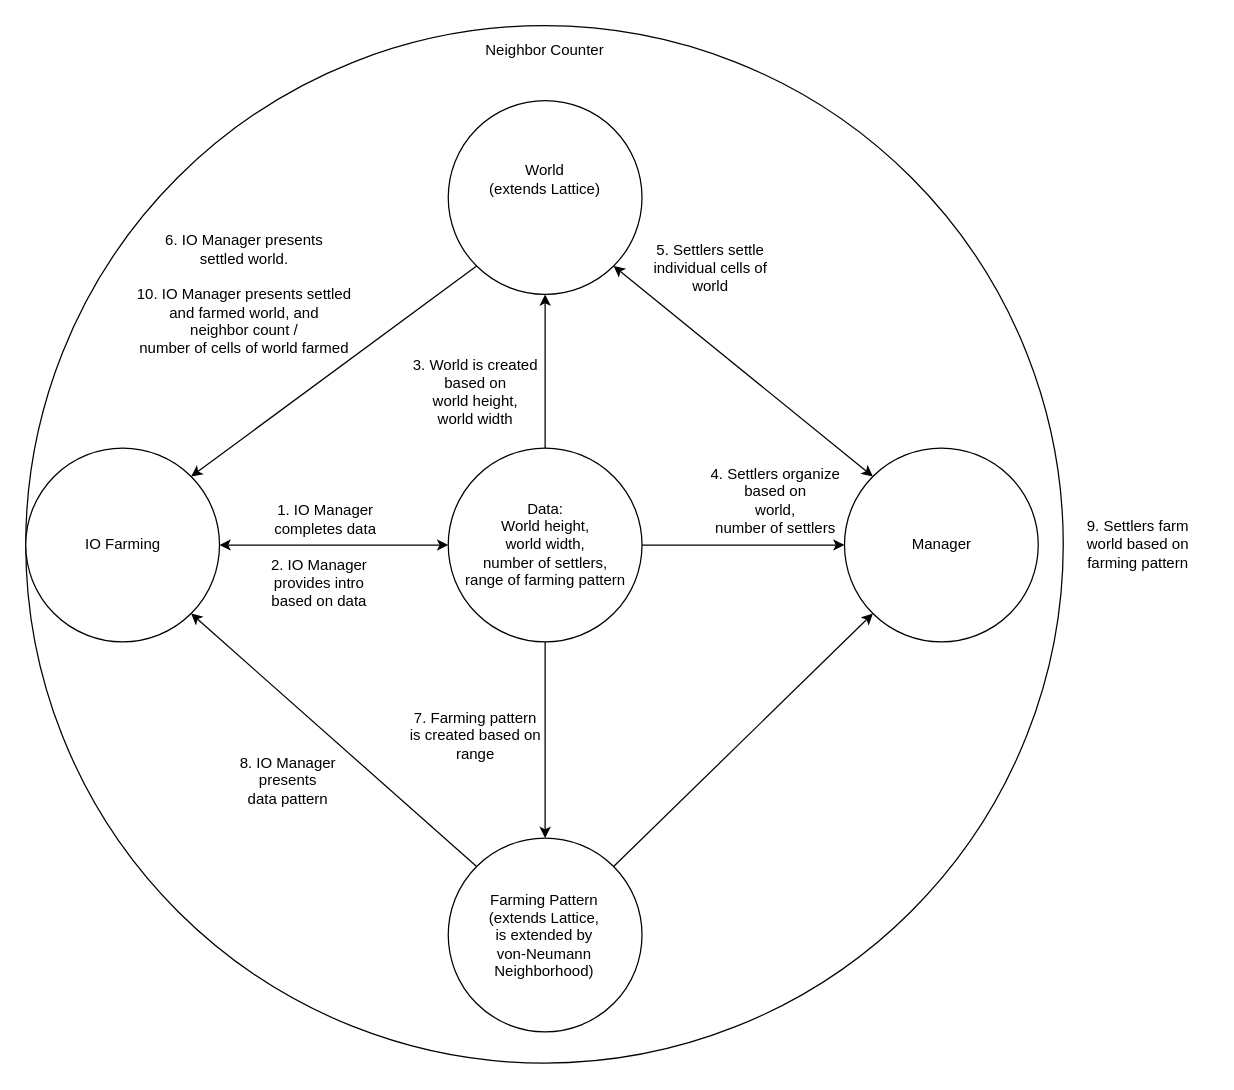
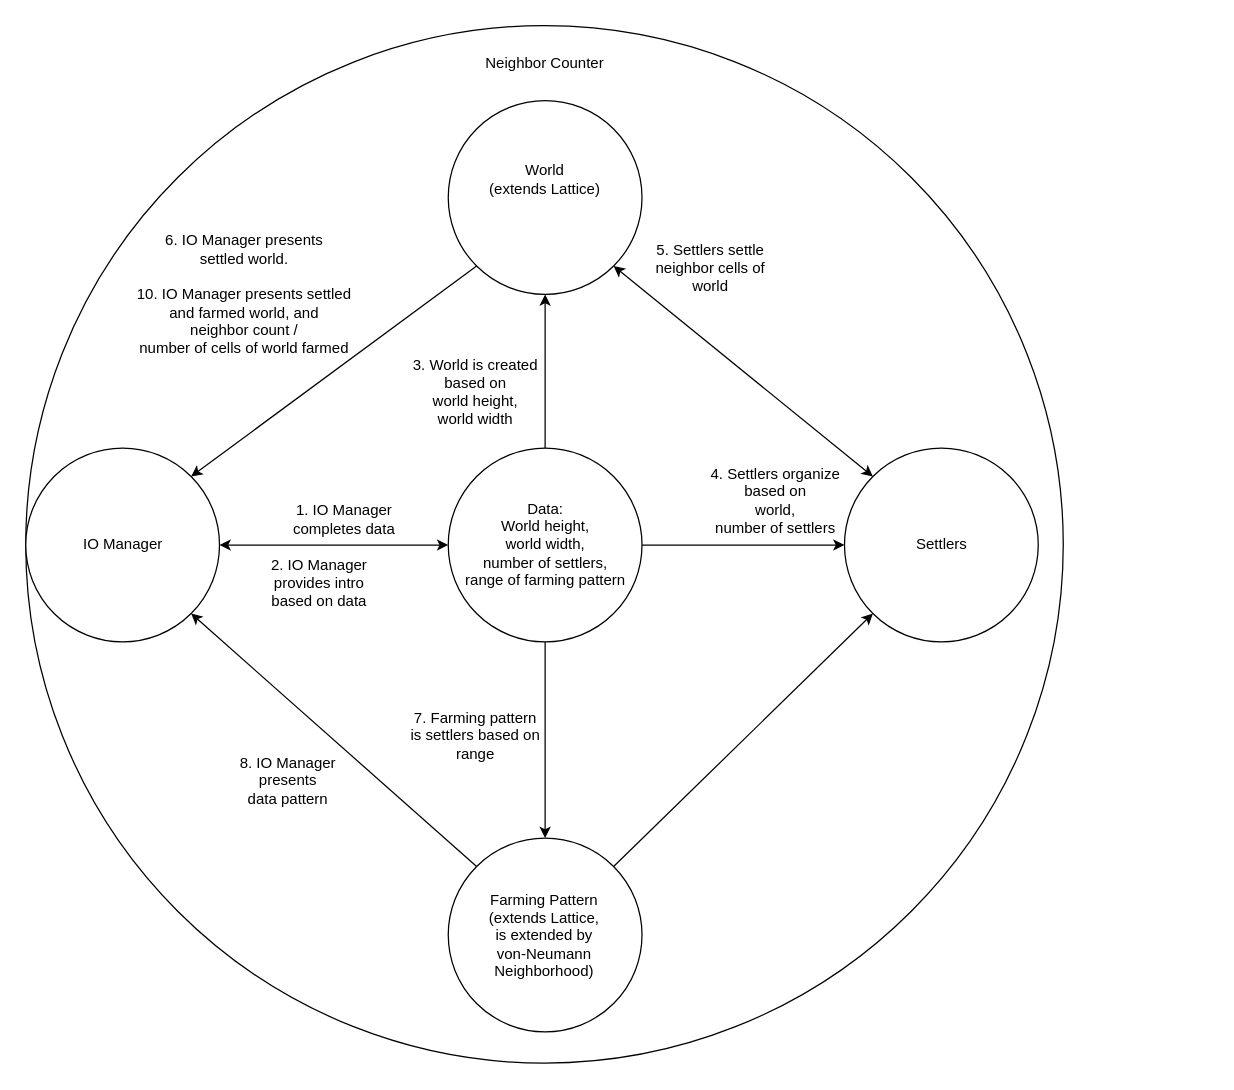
- <mxCell id="3" value="Neighbor Counter" style="text;html=1;strokeColor=none;fillColor=none;align=center;verticalAlign=middle;whiteSpace=wrap;rounded=0;" parent="1" vertex="1"><mxGeometry x="383" y="30" width="105" height="20" as="geometry" /></mxCell>
+ <mxCell id="3" value="Neighbor Counter" style="text;html=1;strokeColor=none;fillColor=none;align=center;verticalAlign=middle;whiteSpace=wrap;rounded=0;" parent="1" vertex="1"><mxGeometry x="383" y="40" width="105" height="20" as="geometry" /></mxCell>
- <mxCell id="26" value="5. Settlers settle individual cells of&lt;br&gt;world" style="text;html=1;strokeColor=none;fillColor=none;align=center;verticalAlign=middle;whiteSpace=wrap;rounded=0;" parent="1" vertex="1"><mxGeometry x="513" y="190" width="110" height="48.75" as="geometry" /></mxCell>
+ <mxCell id="26" value="5. Settlers settle neighbor cells of&lt;br&gt;world" style="text;html=1;strokeColor=none;fillColor=none;align=center;verticalAlign=middle;whiteSpace=wrap;rounded=0;" parent="1" vertex="1"><mxGeometry x="513" y="190" width="110" height="48.75" as="geometry" /></mxCell>
- <mxCell id="21" value="1. IO Manager completes data" style="text;html=1;strokeColor=none;fillColor=none;align=center;verticalAlign=middle;whiteSpace=wrap;rounded=0;" parent="1" vertex="1"><mxGeometry x="210" y="397" width="100" height="35" as="geometry" /></mxCell>
+ <mxCell id="21" value="1. IO Manager completes data" style="text;html=1;strokeColor=none;fillColor=none;align=center;verticalAlign=middle;whiteSpace=wrap;rounded=0;" parent="1" vertex="1"><mxGeometry x="225" y="397" width="100" height="35" as="geometry" /></mxCell>
- <mxCell id="5" value="IO Farming" style="text;html=1;strokeColor=none;fillColor=none;align=center;verticalAlign=middle;whiteSpace=wrap;rounded=0;" parent="1" vertex="1"><mxGeometry x="63.75" y="425" width="67.5" height="20" as="geometry" /></mxCell>
+ <mxCell id="5" value="IO Manager" style="text;html=1;strokeColor=none;fillColor=none;align=center;verticalAlign=middle;whiteSpace=wrap;rounded=0;" parent="1" vertex="1"><mxGeometry x="63.75" y="425" width="67.5" height="20" as="geometry" /></mxCell>
- <mxCell id="12" value="Manager" style="text;html=1;strokeColor=none;fillColor=none;align=center;verticalAlign=middle;whiteSpace=wrap;rounded=0;" parent="1" vertex="1"><mxGeometry x="727.5" y="425" width="50" height="20" as="geometry" /></mxCell>
+ <mxCell id="12" value="Settlers" style="text;html=1;strokeColor=none;fillColor=none;align=center;verticalAlign=middle;whiteSpace=wrap;rounded=0;" parent="1" vertex="1"><mxGeometry x="727.5" y="425" width="50" height="20" as="geometry" /></mxCell>
- <mxCell id="30" value="9. Settlers farm&lt;br&gt;world based on&lt;br&gt;farming pattern" style="text;html=1;strokeColor=none;fillColor=none;align=center;verticalAlign=middle;whiteSpace=wrap;rounded=0;" parent="1" vertex="1"><mxGeometry x="855" y="410.37" width="110" height="48.75" as="geometry" /></mxCell>
- <mxCell id="28" value="7. Farming pattern is created based on&lt;br&gt;range" style="text;html=1;strokeColor=none;fillColor=none;align=center;verticalAlign=middle;whiteSpace=wrap;rounded=0;" parent="1" vertex="1"><mxGeometry x="325" y="560" width="110" height="55" as="geometry" /></mxCell>
+ <mxCell id="28" value="7. Farming pattern is settlers based on&lt;br&gt;range" style="text;html=1;strokeColor=none;fillColor=none;align=center;verticalAlign=middle;whiteSpace=wrap;rounded=0;" parent="1" vertex="1"><mxGeometry x="325" y="560" width="110" height="55" as="geometry" /></mxCell>
